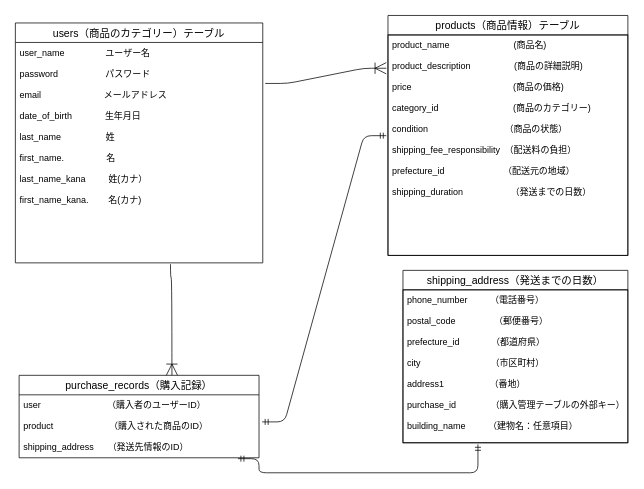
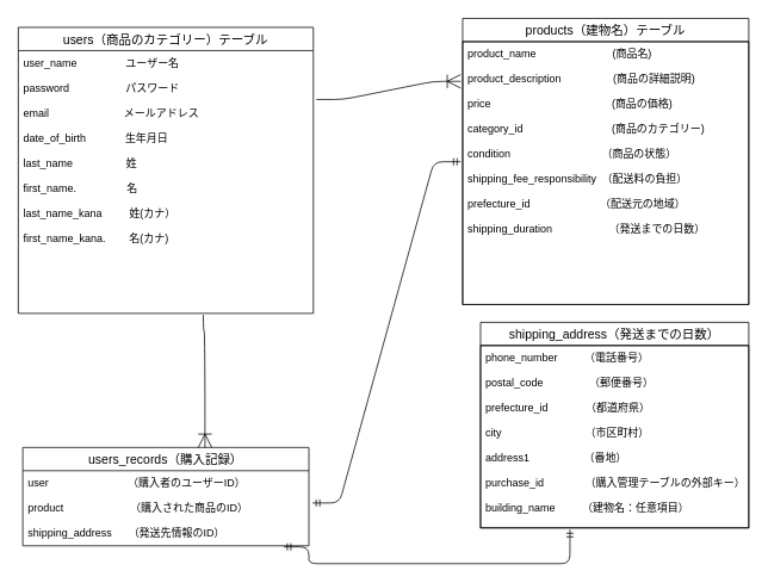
- <mxCell id="5" value="products（商品情報）テーブル" style="swimlane;fontStyle=0;childLayout=stackLayout;horizontal=1;startSize=26;horizontalStack=0;resizeParent=1;resizeParentMax=0;resizeLast=0;collapsible=1;marginBottom=0;align=center;fontSize=14;labelBackgroundColor=none;strokeColor=default;fillColor=default;" vertex="1" parent="1"><mxGeometry x="517" y="20" width="320" height="320" as="geometry" /></mxCell>
+ <mxCell id="5" value="products（建物名）テーブル" style="swimlane;fontStyle=0;childLayout=stackLayout;horizontal=1;startSize=26;horizontalStack=0;resizeParent=1;resizeParentMax=0;resizeLast=0;collapsible=1;marginBottom=0;align=center;fontSize=14;labelBackgroundColor=none;strokeColor=default;fillColor=default;" vertex="1" parent="1"><mxGeometry x="517" y="20" width="320" height="320" as="geometry" /></mxCell>
- <mxCell id="9" value="purchase_records（購入記録）" style="swimlane;fontStyle=0;childLayout=stackLayout;horizontal=1;startSize=26;horizontalStack=0;resizeParent=1;resizeParentMax=0;resizeLast=0;collapsible=1;marginBottom=0;align=center;fontSize=14;labelBackgroundColor=none;strokeColor=default;fillColor=default;" vertex="1" parent="1"><mxGeometry x="25" y="500" width="320" height="110" as="geometry" /></mxCell>
+ <mxCell id="9" value="users_records（購入記録）" style="swimlane;fontStyle=0;childLayout=stackLayout;horizontal=1;startSize=26;horizontalStack=0;resizeParent=1;resizeParentMax=0;resizeLast=0;collapsible=1;marginBottom=0;align=center;fontSize=14;labelBackgroundColor=none;strokeColor=default;fillColor=default;" vertex="1" parent="1"><mxGeometry x="25" y="500" width="320" height="110" as="geometry" /></mxCell>
